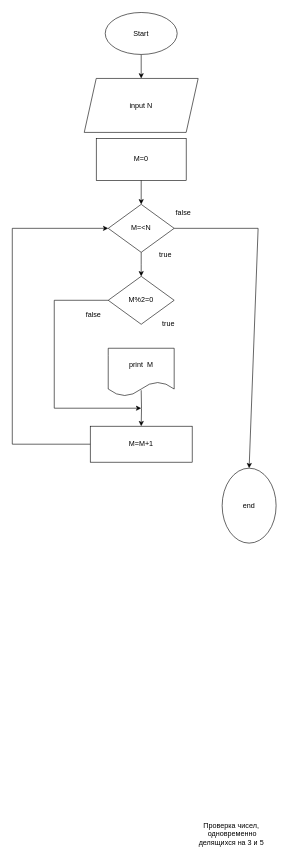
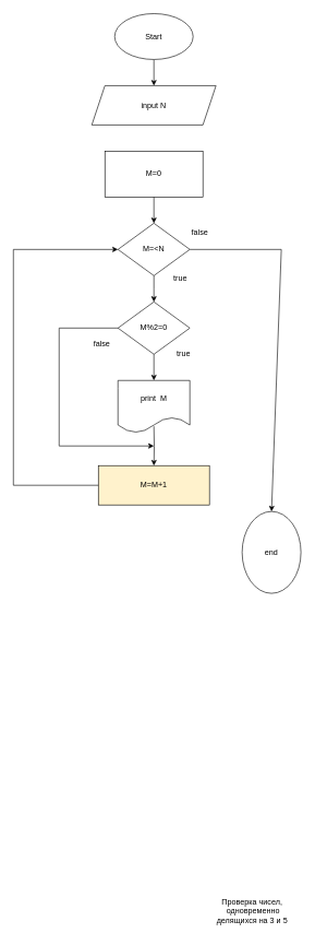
- <mxCell id="4" value="input N" style="shape=parallelogram;perimeter=parallelogramPerimeter;whiteSpace=wrap;html=1;fixedSize=1;" parent="1" vertex="1"><mxGeometry x="140" y="130" width="190" height="90" as="geometry" /></mxCell>
+ <mxCell id="4" value="input N" style="shape=parallelogram;perimeter=parallelogramPerimeter;whiteSpace=wrap;html=1;fixedSize=1;" parent="1" vertex="1"><mxGeometry x="140" y="130" width="190" height="60" as="geometry" /></mxCell>
+ <mxCell id="11" value="" style="edgeStyle=orthogonalEdgeStyle;rounded=0;orthogonalLoop=1;jettySize=auto;html=1;entryX=0.5;entryY=0;entryDx=0;entryDy=0;" parent="1" source="12" target="19" edge="1"><mxGeometry relative="1" as="geometry"><mxPoint x="235" y="560" as="targetPoint" /></mxGeometry></mxCell>
- <mxCell id="17" value="M=M+1" style="whiteSpace=wrap;html=1;rounded=0;" parent="1" vertex="1"><mxGeometry x="150" y="710" width="170" height="60" as="geometry" /></mxCell>
+ <mxCell id="17" value="M=M+1" style="whiteSpace=wrap;html=1;rounded=0;fillColor=#fff2cc;" parent="1" vertex="1"><mxGeometry x="150" y="710" width="170" height="60" as="geometry" /></mxCell>
